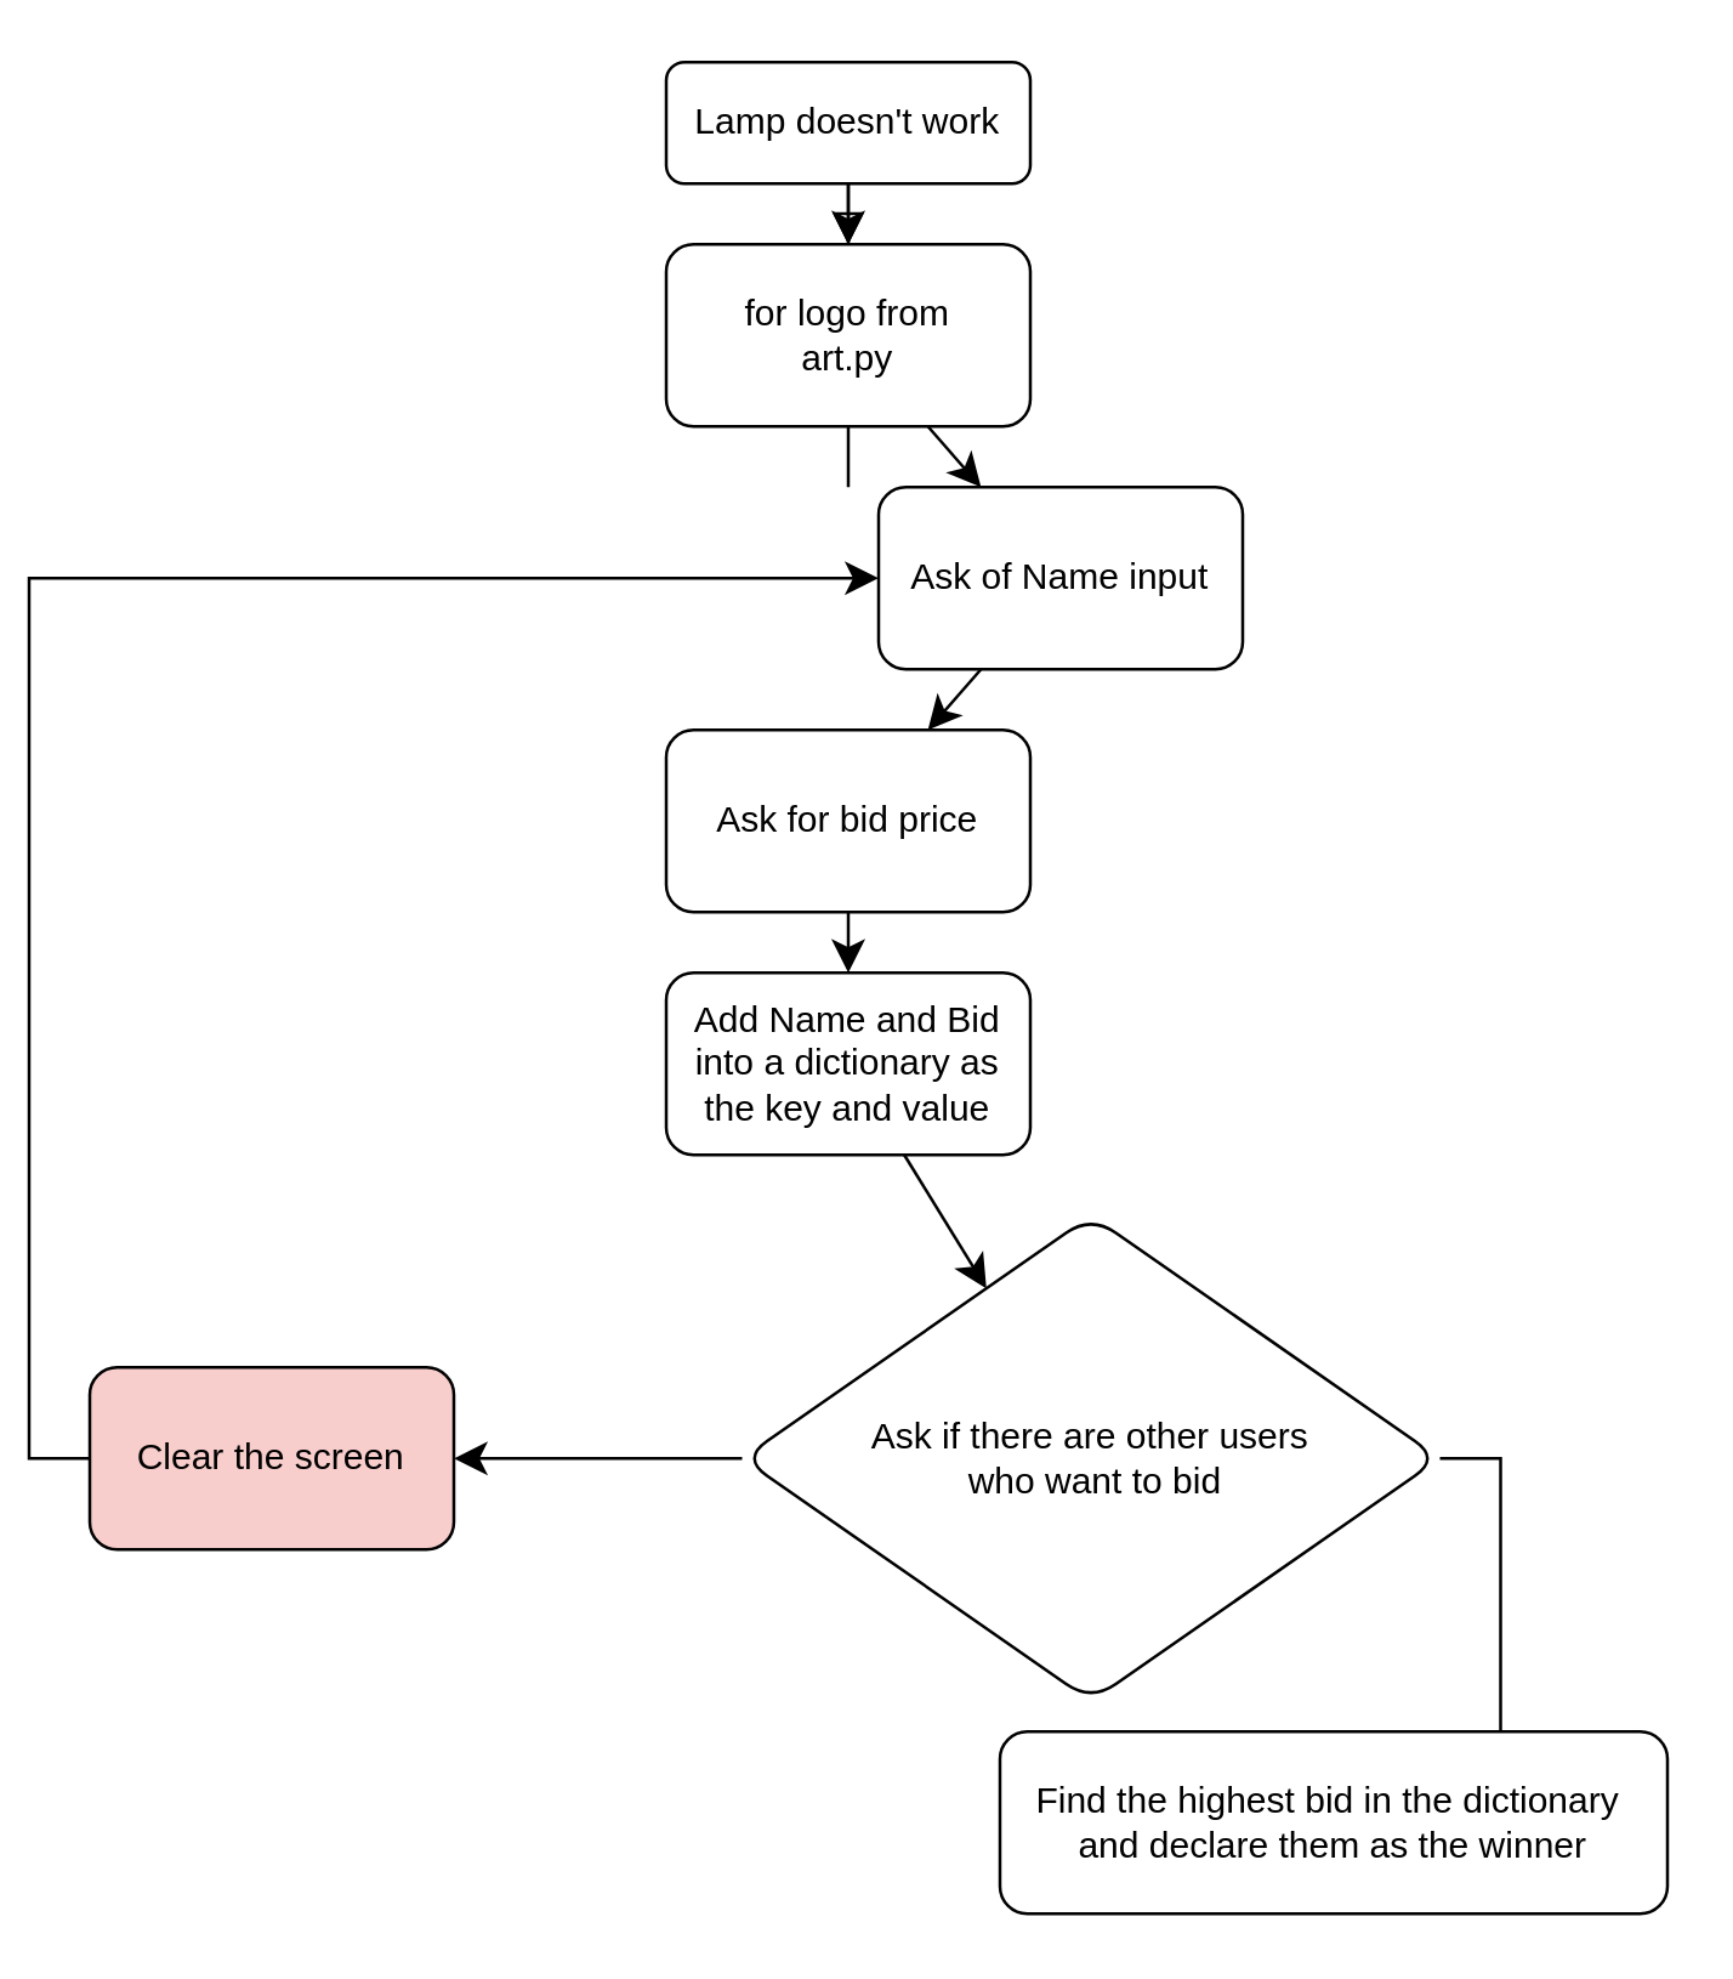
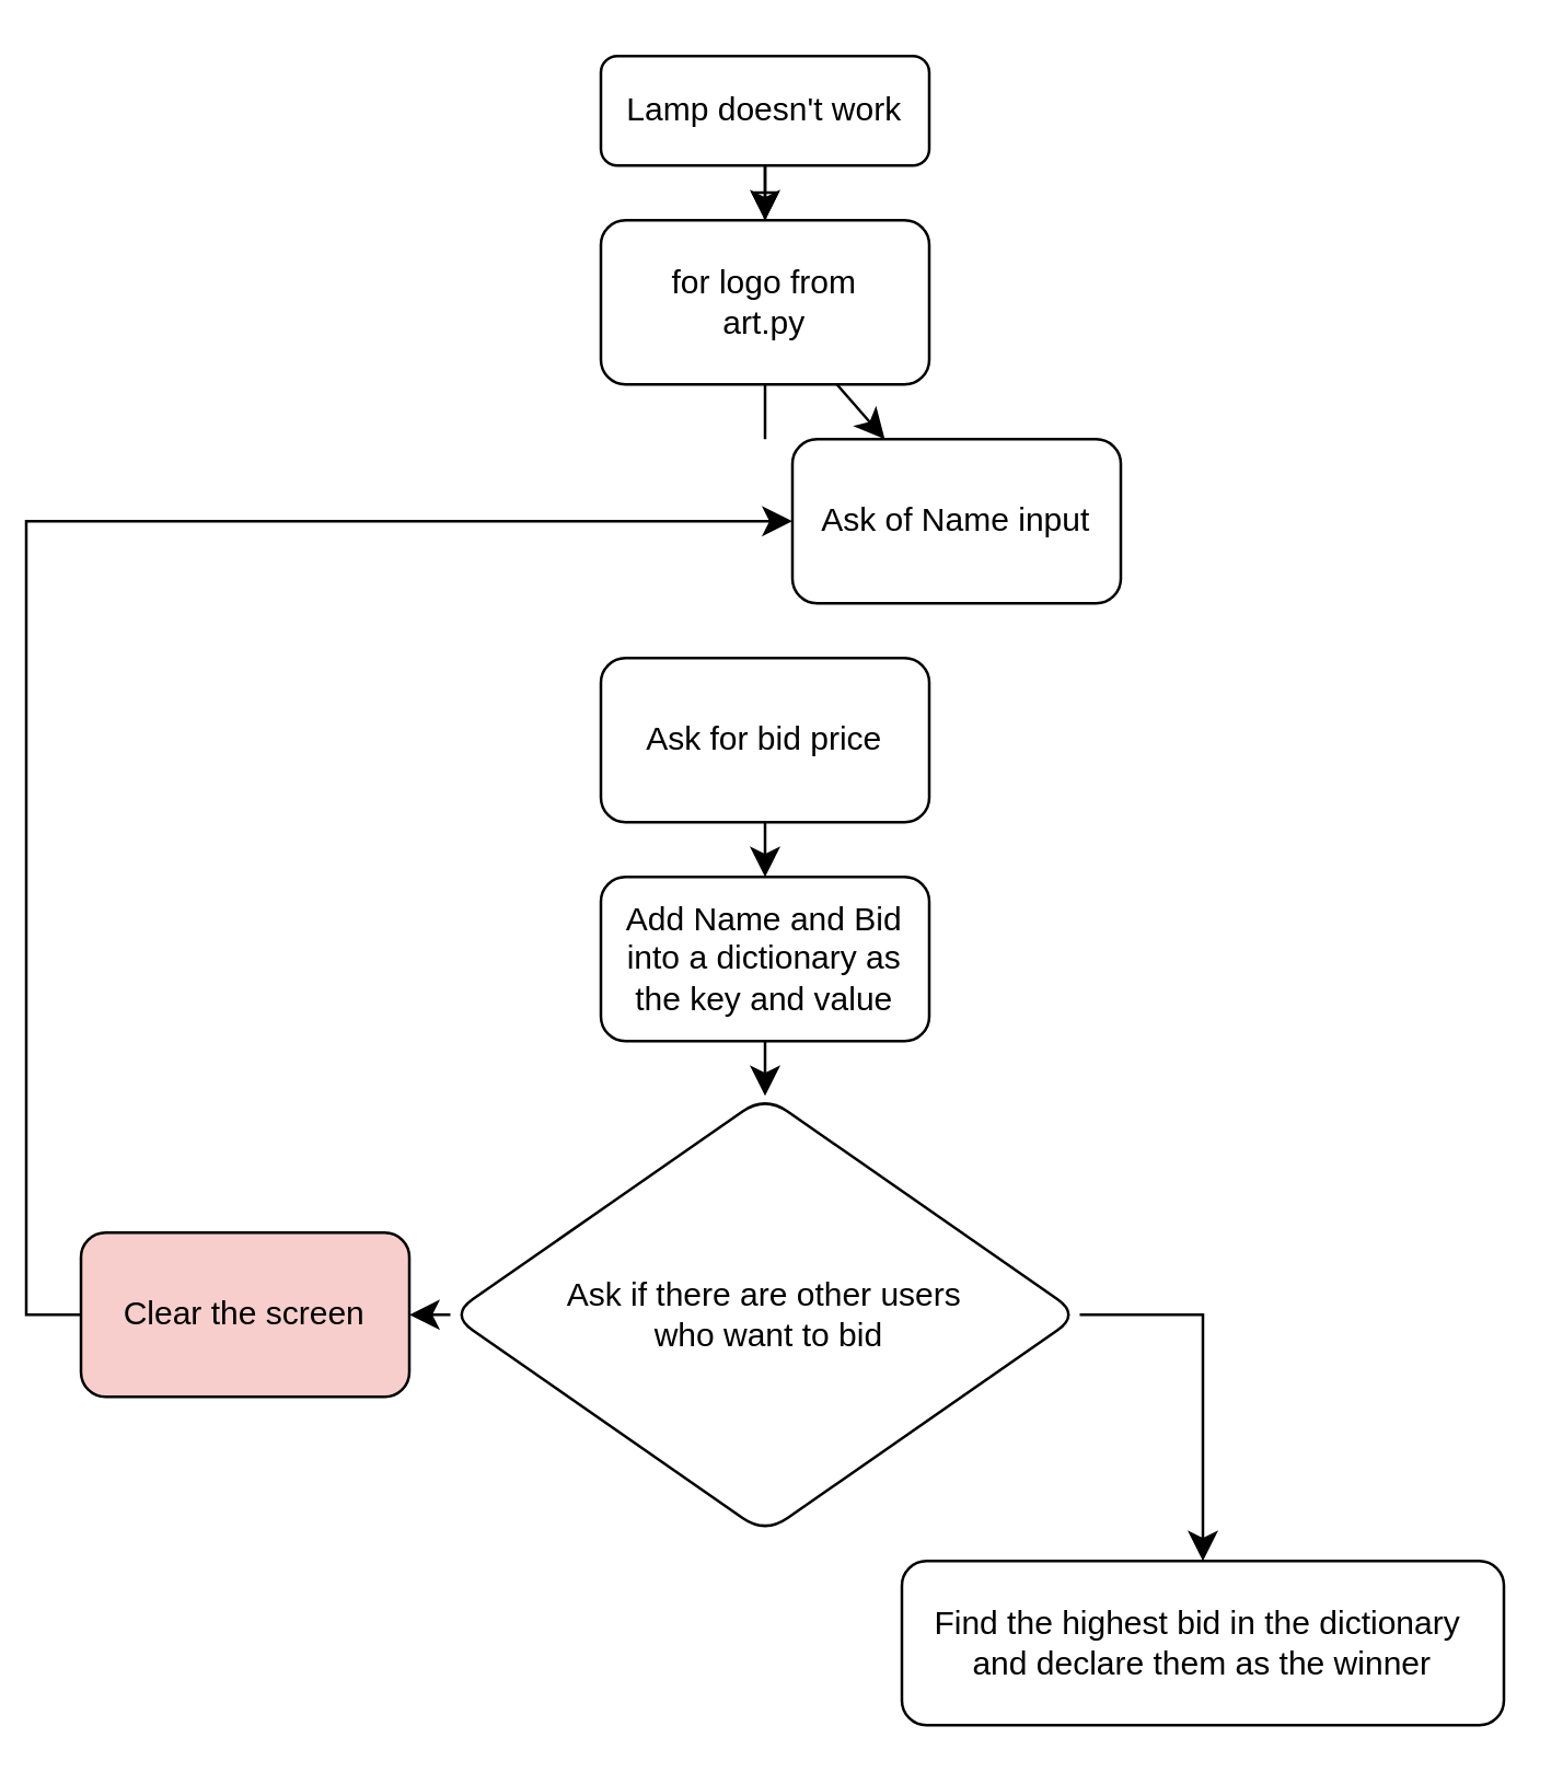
- <mxCell id="6" value="" style="edgeStyle=none;curved=1;rounded=0;orthogonalLoop=1;jettySize=auto;html=1;fontSize=12;startSize=8;endSize=8;" edge="1" parent="1" source="7" target="9"><mxGeometry relative="1" as="geometry" /></mxCell>
- <mxCell id="14" value="Ask if there are other users&lt;br&gt;&amp;nbsp;who want to bid" style="rhombus;whiteSpace=wrap;html=1;rounded=1;glass=0;strokeWidth=1;shadow=0;" vertex="1" parent="1"><mxGeometry x="235" y="400" width="230" height="160" as="geometry" /></mxCell>
+ <mxCell id="14" value="Ask if there are other users&lt;br&gt;&amp;nbsp;who want to bid" style="rhombus;whiteSpace=wrap;html=1;rounded=1;glass=0;strokeWidth=1;shadow=0;" vertex="1" parent="1"><mxGeometry x="155" y="400" width="230" height="160" as="geometry" /></mxCell>
